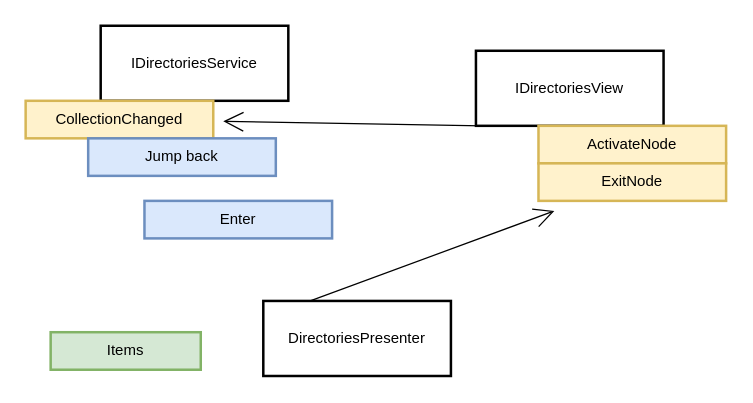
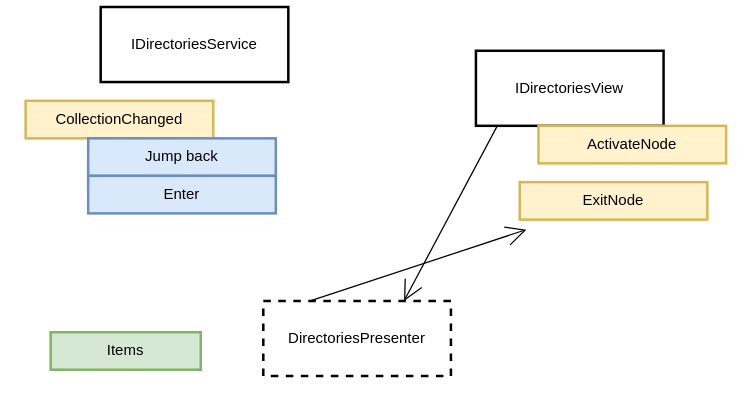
- <mxCell id="4" value="IDirectoriesService" style="rounded=0;whiteSpace=wrap;html=1;hachureGap=4;pointerEvents=0;strokeWidth=2;" vertex="1" parent="1"><mxGeometry x="80" y="20" width="150" height="60" as="geometry" /></mxCell>
+ <mxCell id="4" value="IDirectoriesService" style="rounded=0;whiteSpace=wrap;html=1;hachureGap=4;pointerEvents=0;strokeWidth=2;" vertex="1" parent="1"><mxGeometry x="80" y="5" width="150" height="60" as="geometry" /></mxCell>
- <mxCell id="5" style="edgeStyle=none;curved=1;rounded=0;orthogonalLoop=1;jettySize=auto;html=1;exitX=0.113;exitY=1.004;exitDx=0;exitDy=0;endArrow=open;startSize=14;endSize=14;sourcePerimeterSpacing=8;targetPerimeterSpacing=8;exitPerimeter=0;" edge="1" parent="1" source="6" target="9"><mxGeometry relative="1" as="geometry" /></mxCell>
+ <mxCell id="5" style="edgeStyle=none;curved=1;rounded=0;orthogonalLoop=1;jettySize=auto;html=1;exitX=0.113;exitY=1.004;exitDx=0;exitDy=0;entryX=0.75;entryY=0;entryDx=0;entryDy=0;endArrow=open;startSize=14;endSize=14;sourcePerimeterSpacing=8;targetPerimeterSpacing=8;exitPerimeter=0;" edge="1" parent="1" source="6" target="3"><mxGeometry relative="1" as="geometry" /></mxCell>
- <mxCell id="8" value="ExitNode" style="rounded=0;whiteSpace=wrap;html=1;hachureGap=4;pointerEvents=0;strokeWidth=2;fillColor=#fff2cc;strokeColor=#d6b656;" vertex="1" parent="1"><mxGeometry x="430" y="130" width="150" height="30" as="geometry" /></mxCell>
+ <mxCell id="8" value="ExitNode" style="rounded=0;whiteSpace=wrap;html=1;hachureGap=4;pointerEvents=0;strokeWidth=2;fillColor=#fff2cc;strokeColor=#d6b656;" vertex="1" parent="1"><mxGeometry x="415" y="145" width="150" height="30" as="geometry" /></mxCell>
- <mxCell id="11" value="Enter" style="rounded=0;whiteSpace=wrap;html=1;hachureGap=4;pointerEvents=0;strokeWidth=2;fillColor=#dae8fc;strokeColor=#6c8ebf;" vertex="1" parent="1"><mxGeometry x="115" y="160" width="150" height="30" as="geometry" /></mxCell>
+ <mxCell id="11" value="Enter" style="rounded=0;whiteSpace=wrap;html=1;hachureGap=4;pointerEvents=0;strokeWidth=2;fillColor=#dae8fc;strokeColor=#6c8ebf;" vertex="1" parent="1"><mxGeometry x="70" y="140" width="150" height="30" as="geometry" /></mxCell>
- <mxCell id="3" value="DirectoriesPresenter" style="rounded=0;whiteSpace=wrap;html=1;hachureGap=4;pointerEvents=0;strokeWidth=2;" vertex="1" parent="1"><mxGeometry x="210" y="240" width="150" height="60" as="geometry" /></mxCell>
+ <mxCell id="3" value="DirectoriesPresenter" style="rounded=0;whiteSpace=wrap;html=1;hachureGap=4;pointerEvents=0;strokeWidth=2;dashed=1;" vertex="1" parent="1"><mxGeometry x="210" y="240" width="150" height="60" as="geometry" /></mxCell>
